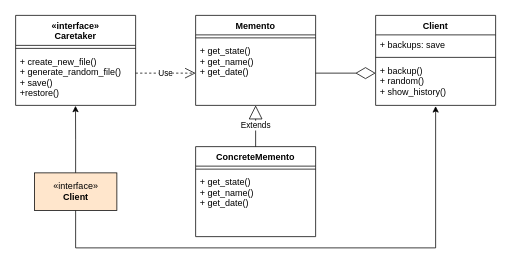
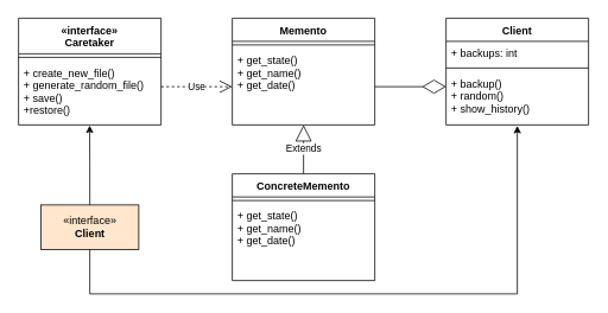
- <mxCell id="15" value="+ backups: save" style="text;strokeColor=none;fillColor=none;align=left;verticalAlign=top;spacingLeft=4;spacingRight=4;overflow=hidden;rotatable=0;points=[[0,0.5],[1,0.5]];portConstraint=eastwest;" vertex="1" parent="14"><mxGeometry y="26" width="160" height="26" as="geometry" /></mxCell>
+ <mxCell id="15" value="+ backups: int" style="text;strokeColor=none;fillColor=none;align=left;verticalAlign=top;spacingLeft=4;spacingRight=4;overflow=hidden;rotatable=0;points=[[0,0.5],[1,0.5]];portConstraint=eastwest;" vertex="1" parent="14"><mxGeometry y="26" width="160" height="26" as="geometry" /></mxCell>
